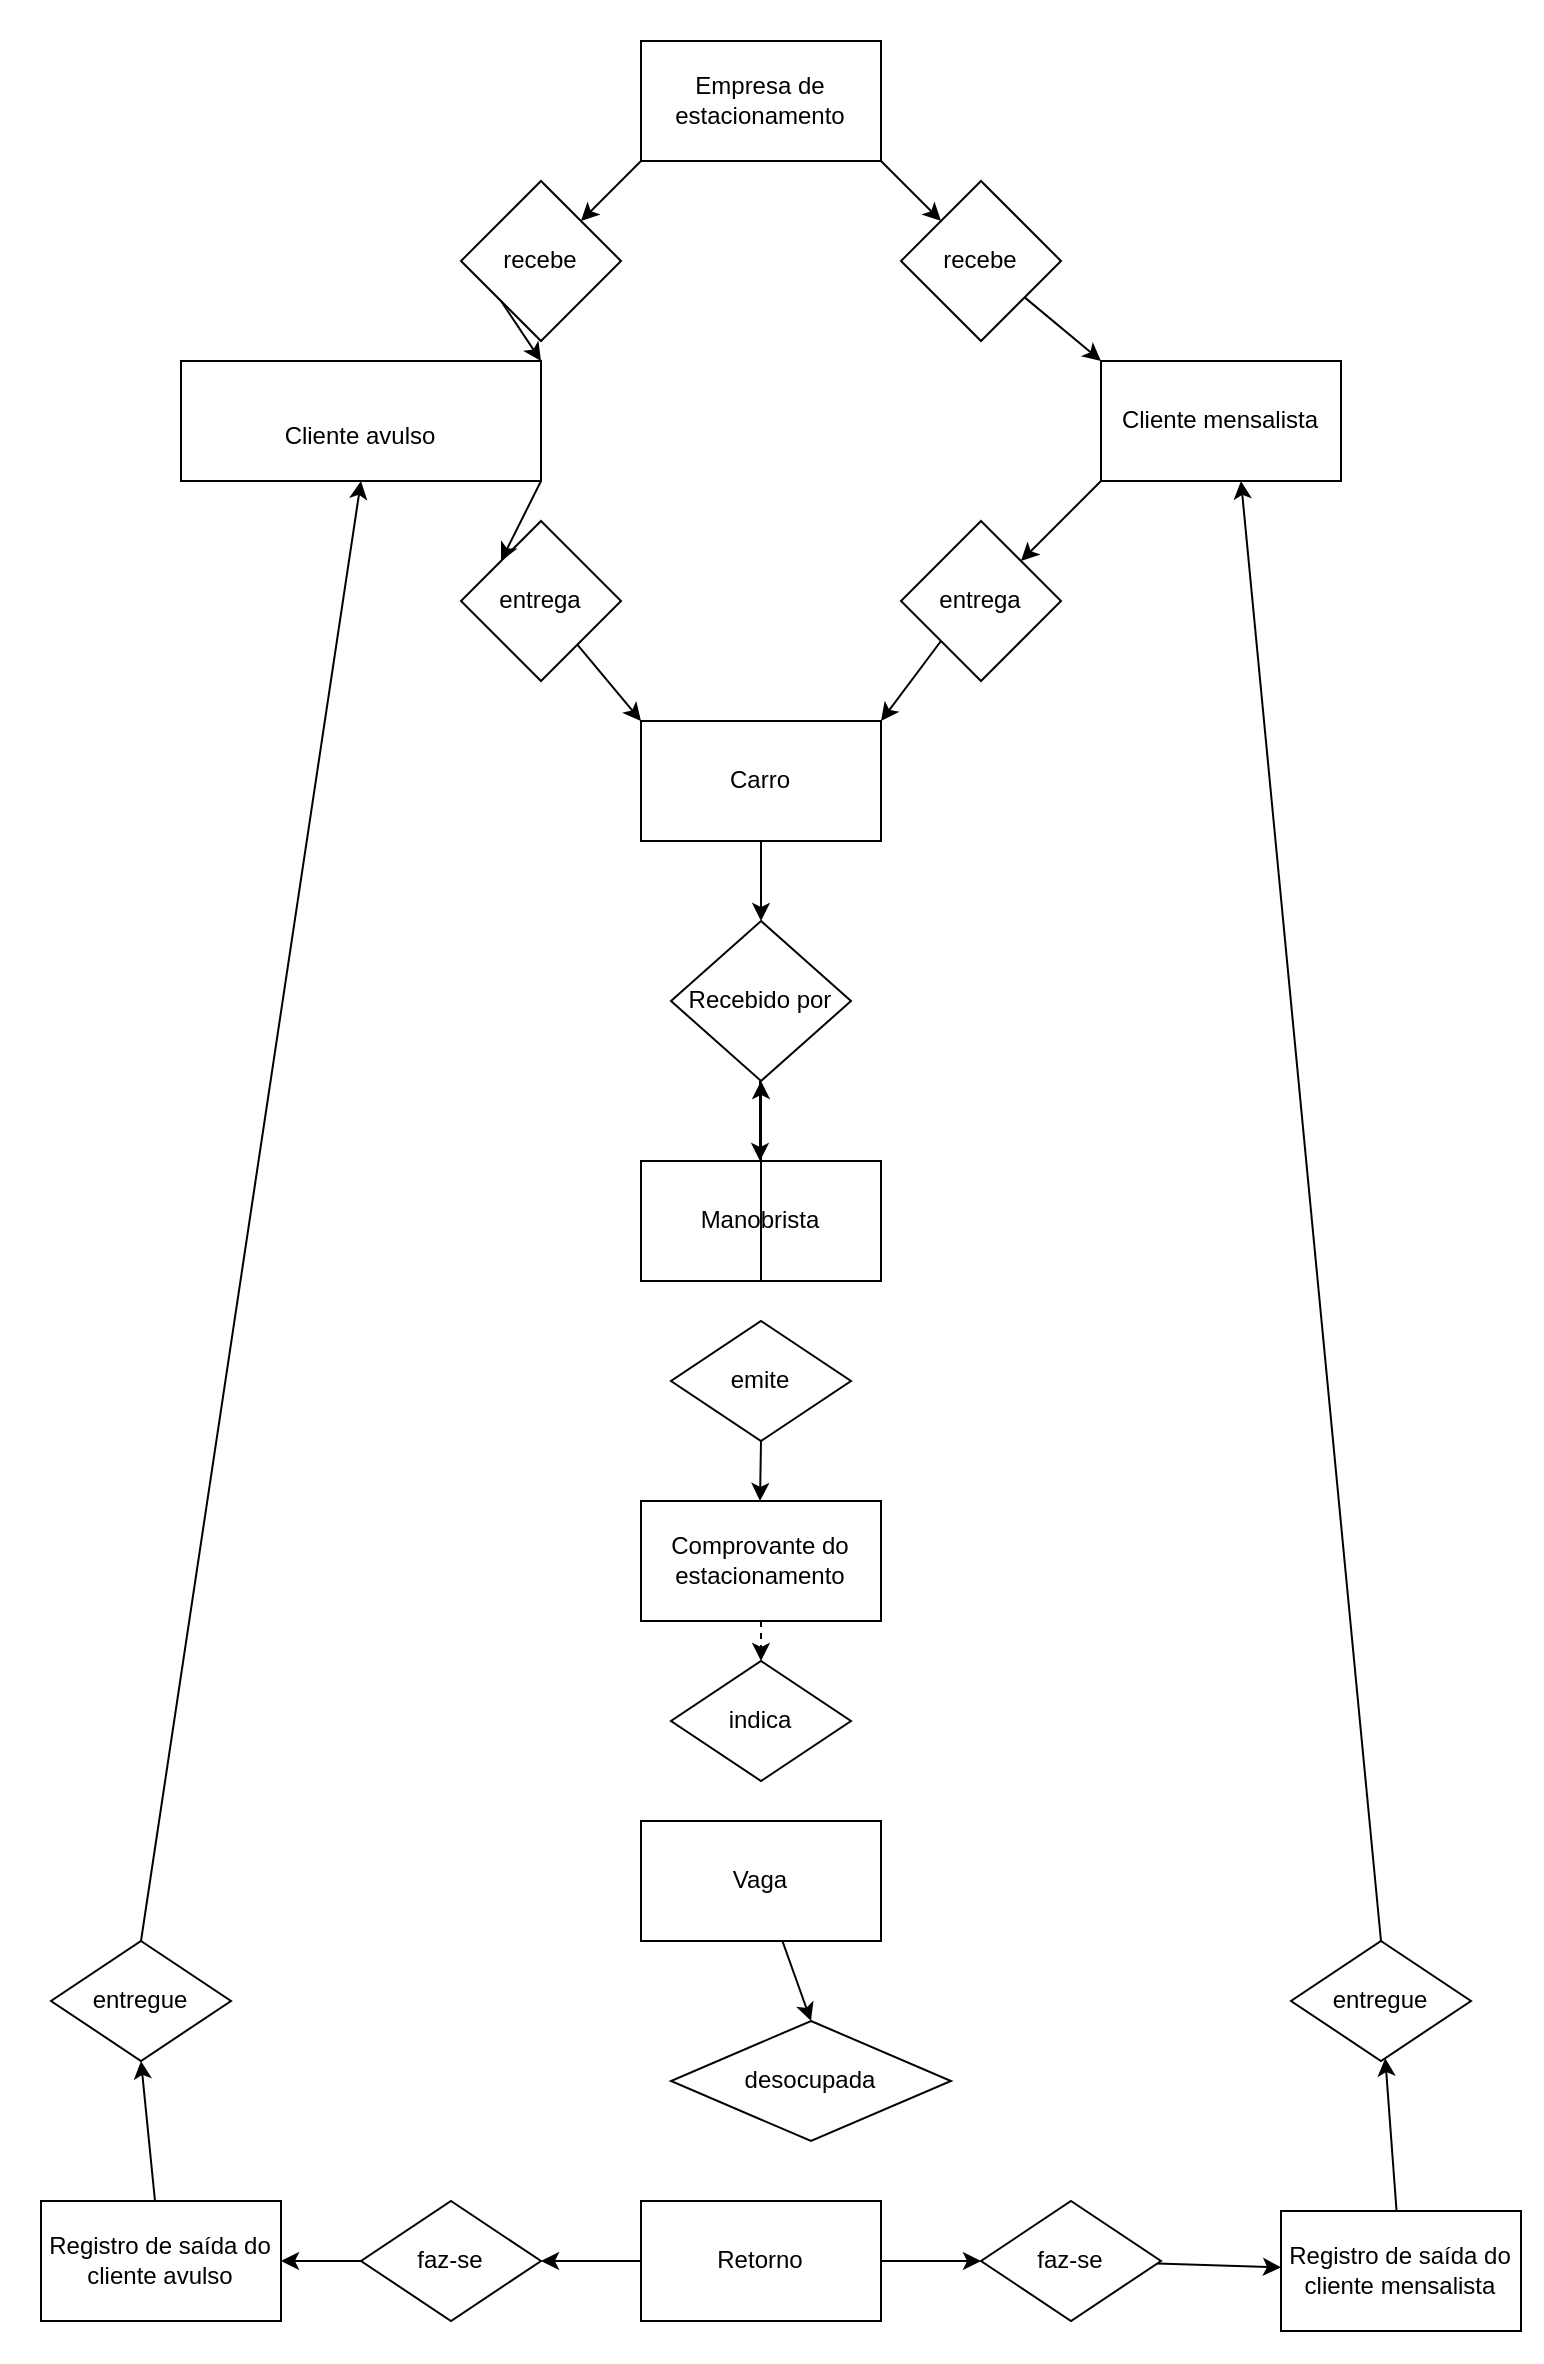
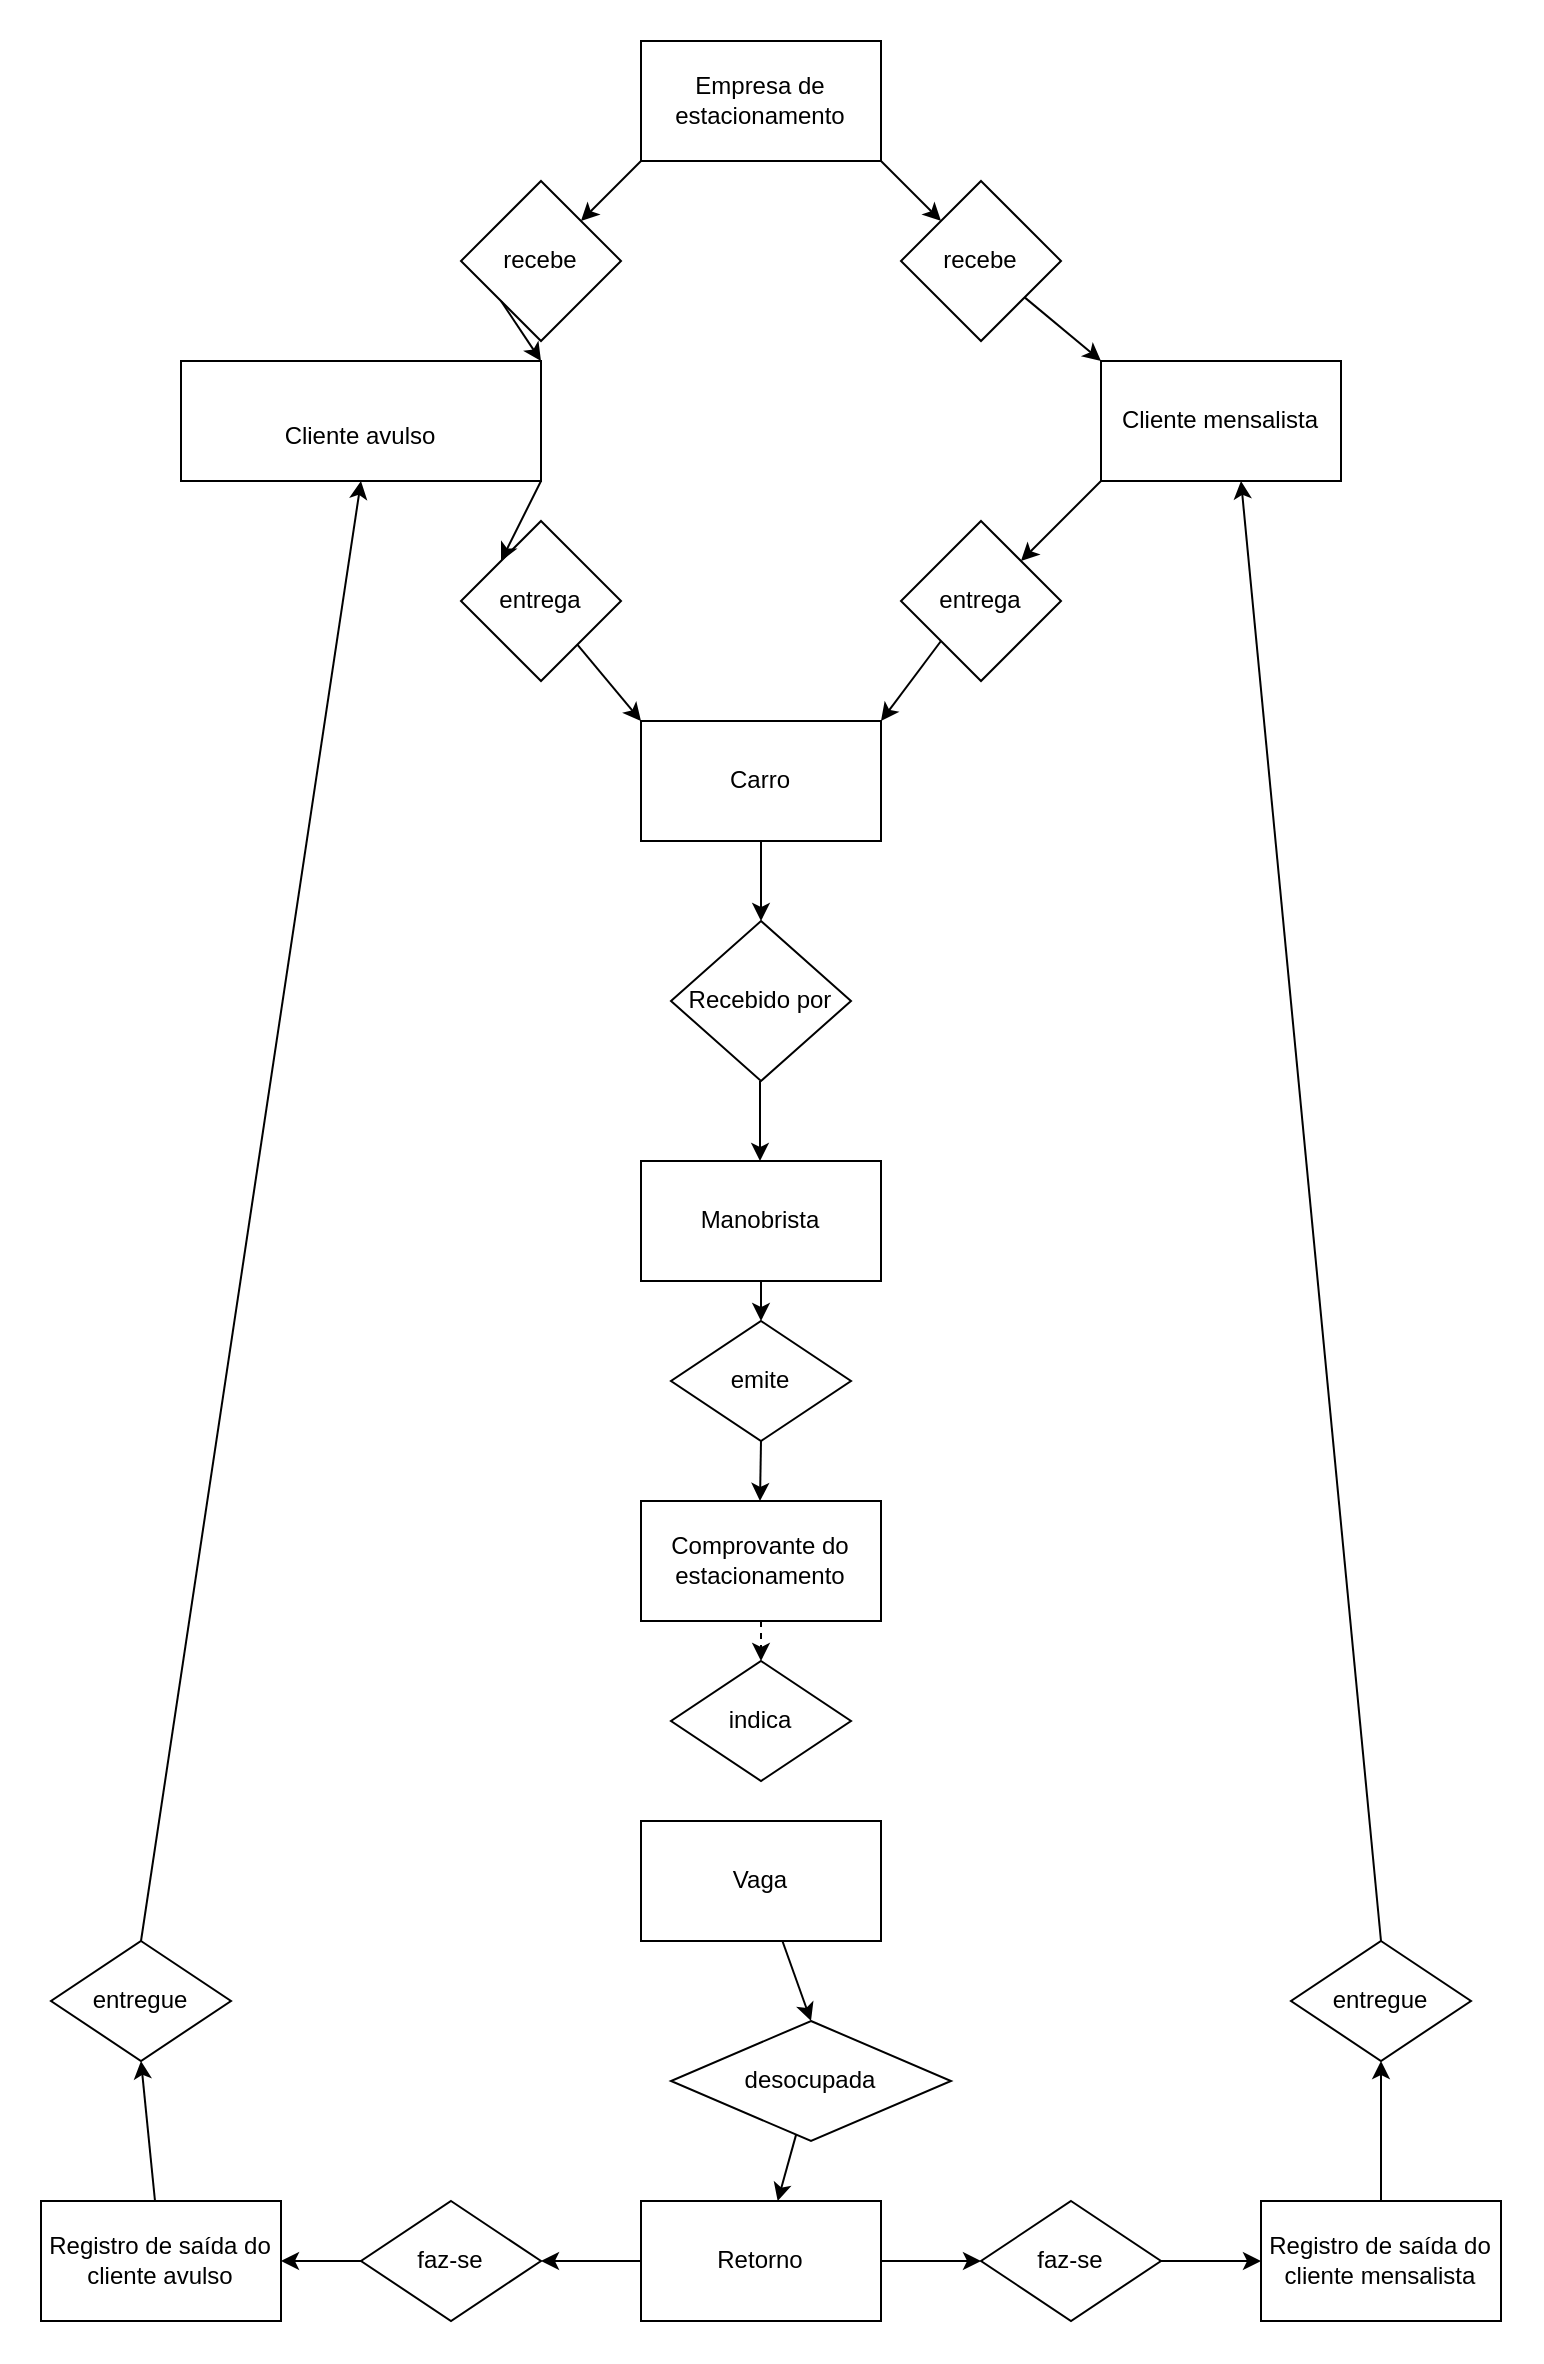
- <mxCell id="26" value="" style="edgeStyle=none;rounded=0;orthogonalLoop=1;jettySize=auto;html=1;exitX=0.5;exitY=1;exitDx=0;exitDy=0;" edge="1" parent="1" source="6" target="24"><mxGeometry relative="1" as="geometry"><mxPoint x="380" y="650" as="sourcePoint" /><mxPoint x="380" y="650" as="targetPoint" /></mxGeometry></mxCell>
+ <mxCell id="26" value="" style="edgeStyle=none;rounded=0;orthogonalLoop=1;jettySize=auto;html=1;exitX=0.5;exitY=1;exitDx=0;exitDy=0;entryX=0.5;entryY=0;entryDx=0;entryDy=0;" edge="1" parent="1" source="6" target="27"><mxGeometry relative="1" as="geometry"><mxPoint x="380" y="650" as="sourcePoint" /><mxPoint x="380" y="650" as="targetPoint" /></mxGeometry></mxCell>
+ <mxCell id="30" value="" style="edgeStyle=none;rounded=0;orthogonalLoop=1;jettySize=auto;html=1;" edge="1" parent="1" source="31" target="15"><mxGeometry relative="1" as="geometry" /></mxCell>
- <mxCell id="19" value="Registro de saída do cliente mensalista" style="whiteSpace=wrap;html=1;" vertex="1" parent="1"><mxGeometry x="640" y="1105" width="120" height="60" as="geometry" /></mxCell>
+ <mxCell id="19" value="Registro de saída do cliente mensalista" style="whiteSpace=wrap;html=1;" vertex="1" parent="1"><mxGeometry x="630" y="1100" width="120" height="60" as="geometry" /></mxCell>
